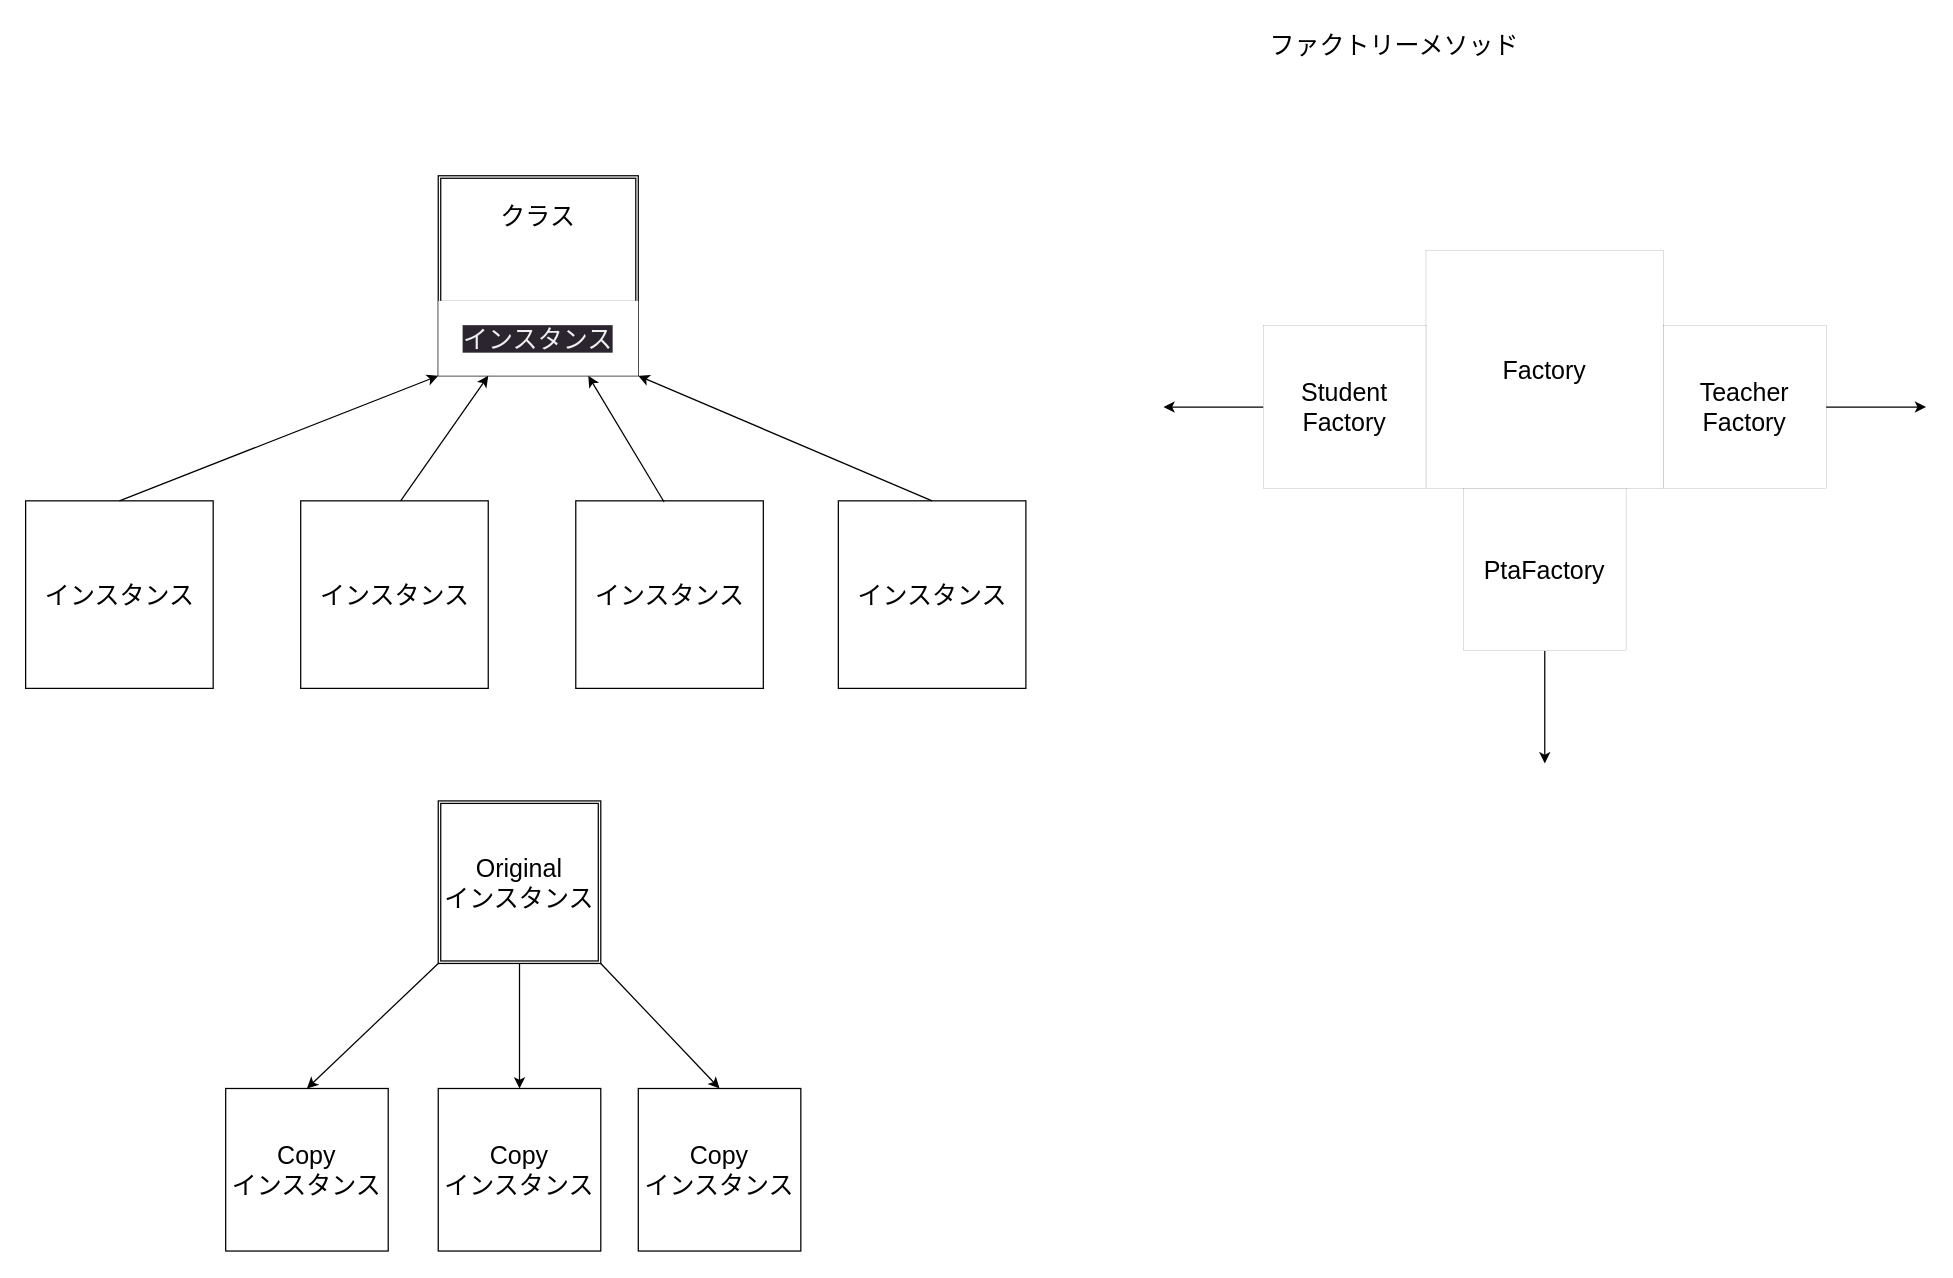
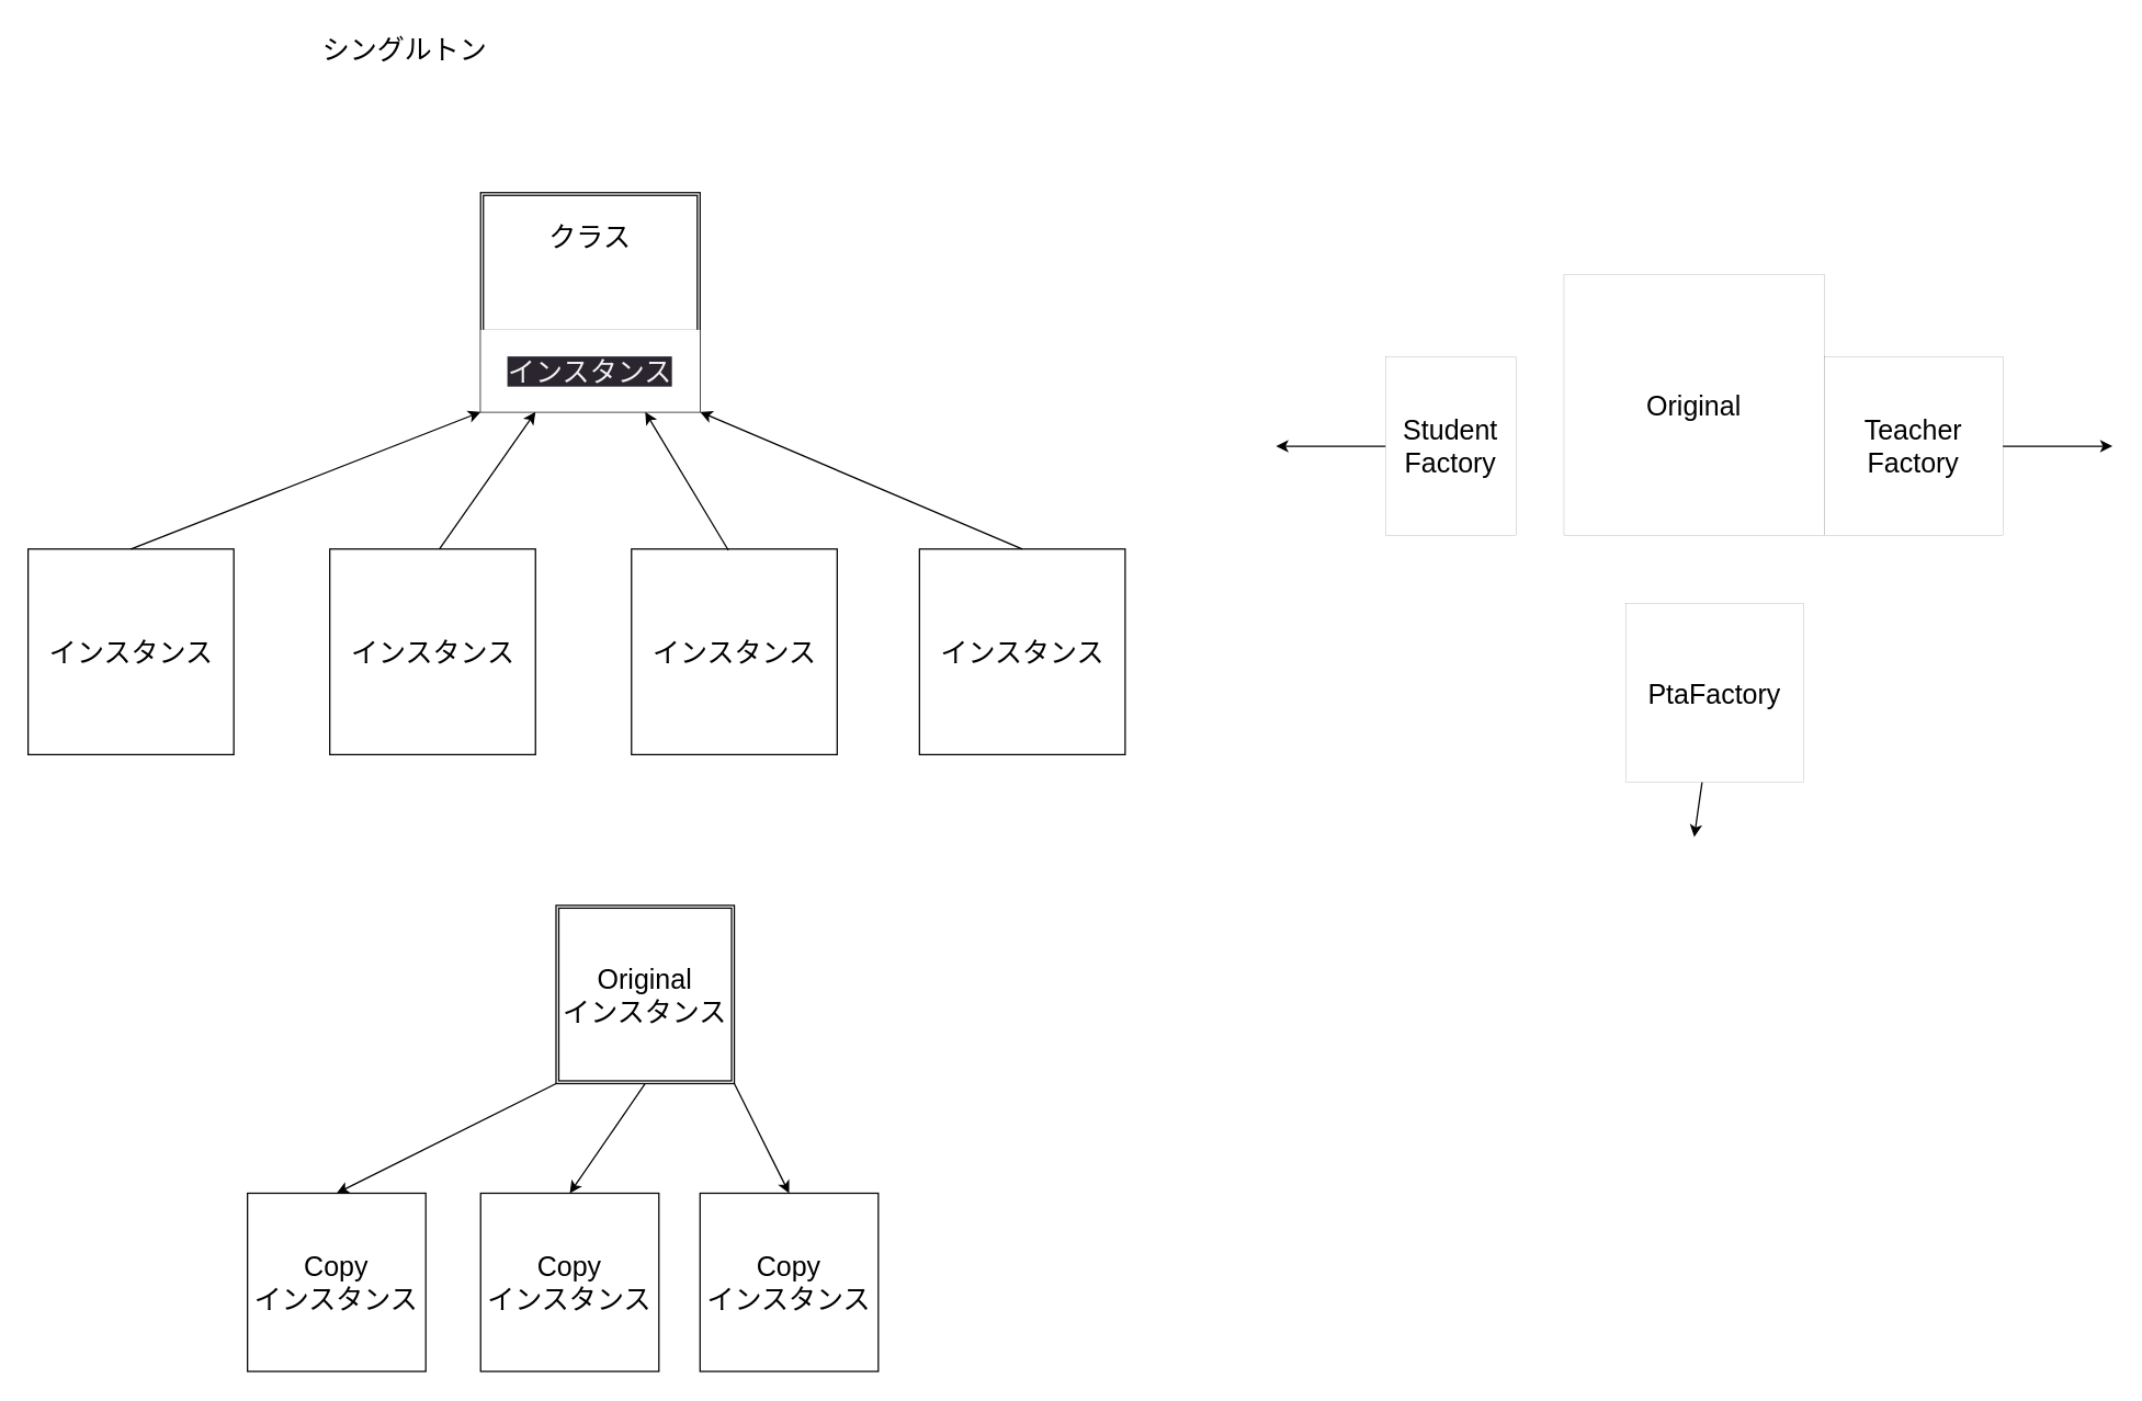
+ <mxCell id="16" value="シングルトン" style="text;html=1;strokeColor=none;fillColor=none;align=center;verticalAlign=middle;whiteSpace=wrap;rounded=0;strokeWidth=0;fontSize=20;" parent="1" vertex="1"><mxGeometry x="160" y="20" width="270" height="30" as="geometry" /></mxCell>
- <mxCell id="17" value="ファクトリーメソッド" style="text;html=1;strokeColor=none;fillColor=none;align=center;verticalAlign=middle;whiteSpace=wrap;rounded=0;strokeWidth=0;fontSize=20;" parent="1" vertex="1"><mxGeometry x="980" y="20" width="270" height="30" as="geometry" /></mxCell>
- <mxCell id="3" value="Factory" style="whiteSpace=wrap;html=1;aspect=fixed;strokeWidth=0;fontSize=20;" parent="1" vertex="1"><mxGeometry x="1140" width="190" height="190" as="geometry" y="200" /></mxCell>
+ <mxCell id="3" value="Original" style="whiteSpace=wrap;html=1;aspect=fixed;strokeWidth=0;fontSize=20;" parent="1" vertex="1"><mxGeometry x="1140" width="190" height="190" as="geometry" y="200" /></mxCell>
- <mxCell id="19" value="Student&lt;br&gt;Factory" style="whiteSpace=wrap;html=1;aspect=fixed;strokeWidth=0;fontSize=20;" parent="1" vertex="1"><mxGeometry x="1010" y="260" width="130" height="130" as="geometry" /></mxCell>
+ <mxCell id="19" value="Student&lt;br&gt;Factory" style="whiteSpace=wrap;html=1;aspect=fixed;strokeWidth=0;fontSize=20;" parent="1" vertex="1"><mxGeometry x="1010" y="260" width="95" height="130" as="geometry" /></mxCell>
- <mxCell id="23" value="PtaFactory" style="whiteSpace=wrap;html=1;aspect=fixed;strokeWidth=0;fontSize=20;" parent="1" vertex="1"><mxGeometry x="1170" y="390" width="130" height="130" as="geometry" /></mxCell>
+ <mxCell id="23" value="PtaFactory" style="whiteSpace=wrap;html=1;aspect=fixed;strokeWidth=0;fontSize=20;" parent="1" vertex="1"><mxGeometry x="1185" y="440" width="130" height="130" as="geometry" /></mxCell>
- <mxCell id="24" value="&lt;font style=&quot;font-size: 20px;&quot;&gt;Original&lt;br&gt;インスタンス&lt;br&gt;&lt;/font&gt;" style="shape=ext;double=1;whiteSpace=wrap;html=1;aspect=fixed;" vertex="1" parent="1"><mxGeometry x="350" y="640" width="130" height="130" as="geometry" /></mxCell>
+ <mxCell id="24" value="&lt;font style=&quot;font-size: 20px;&quot;&gt;Original&lt;br&gt;インスタンス&lt;br&gt;&lt;/font&gt;" style="shape=ext;double=1;whiteSpace=wrap;html=1;aspect=fixed;" vertex="1" parent="1"><mxGeometry x="405" y="660" width="130" height="130" as="geometry" /></mxCell>
